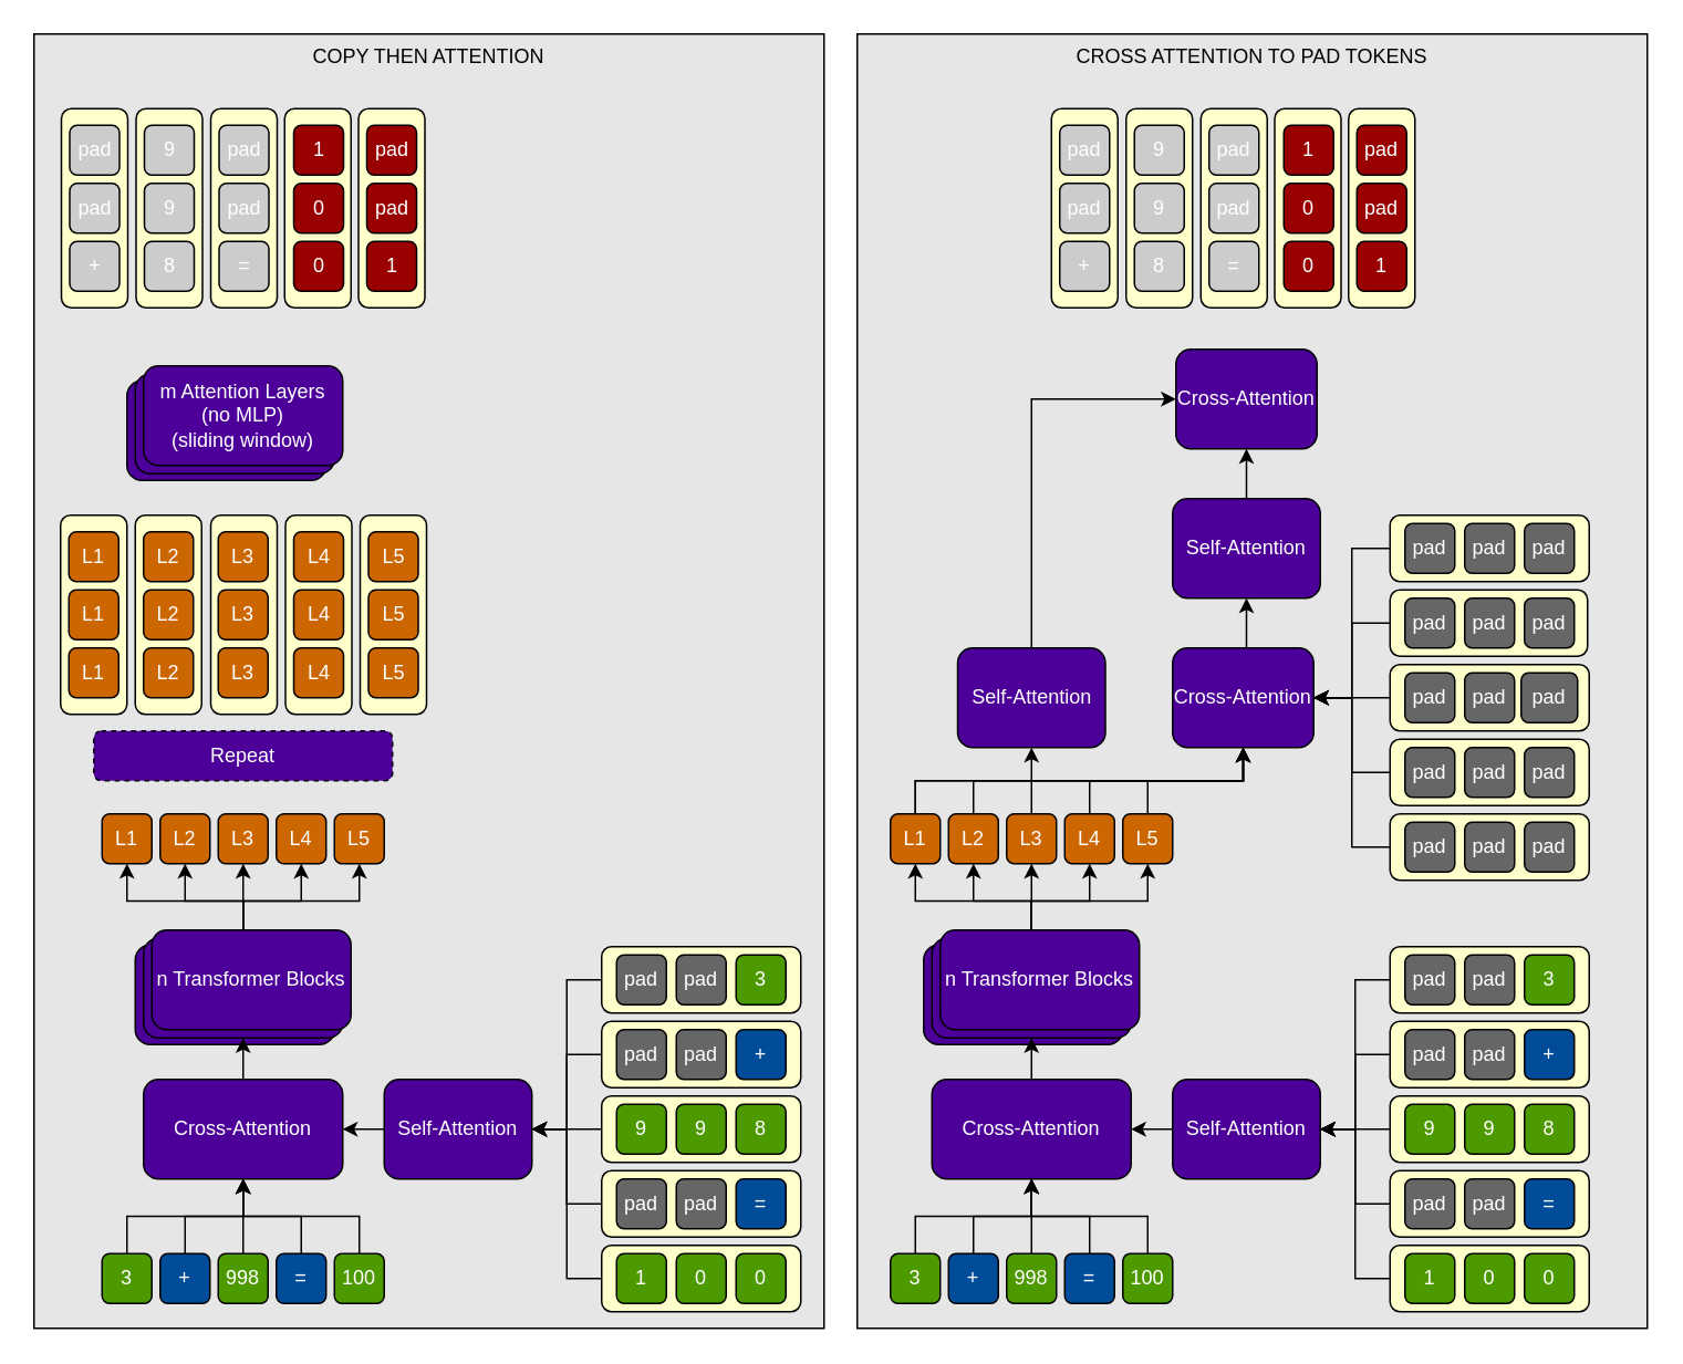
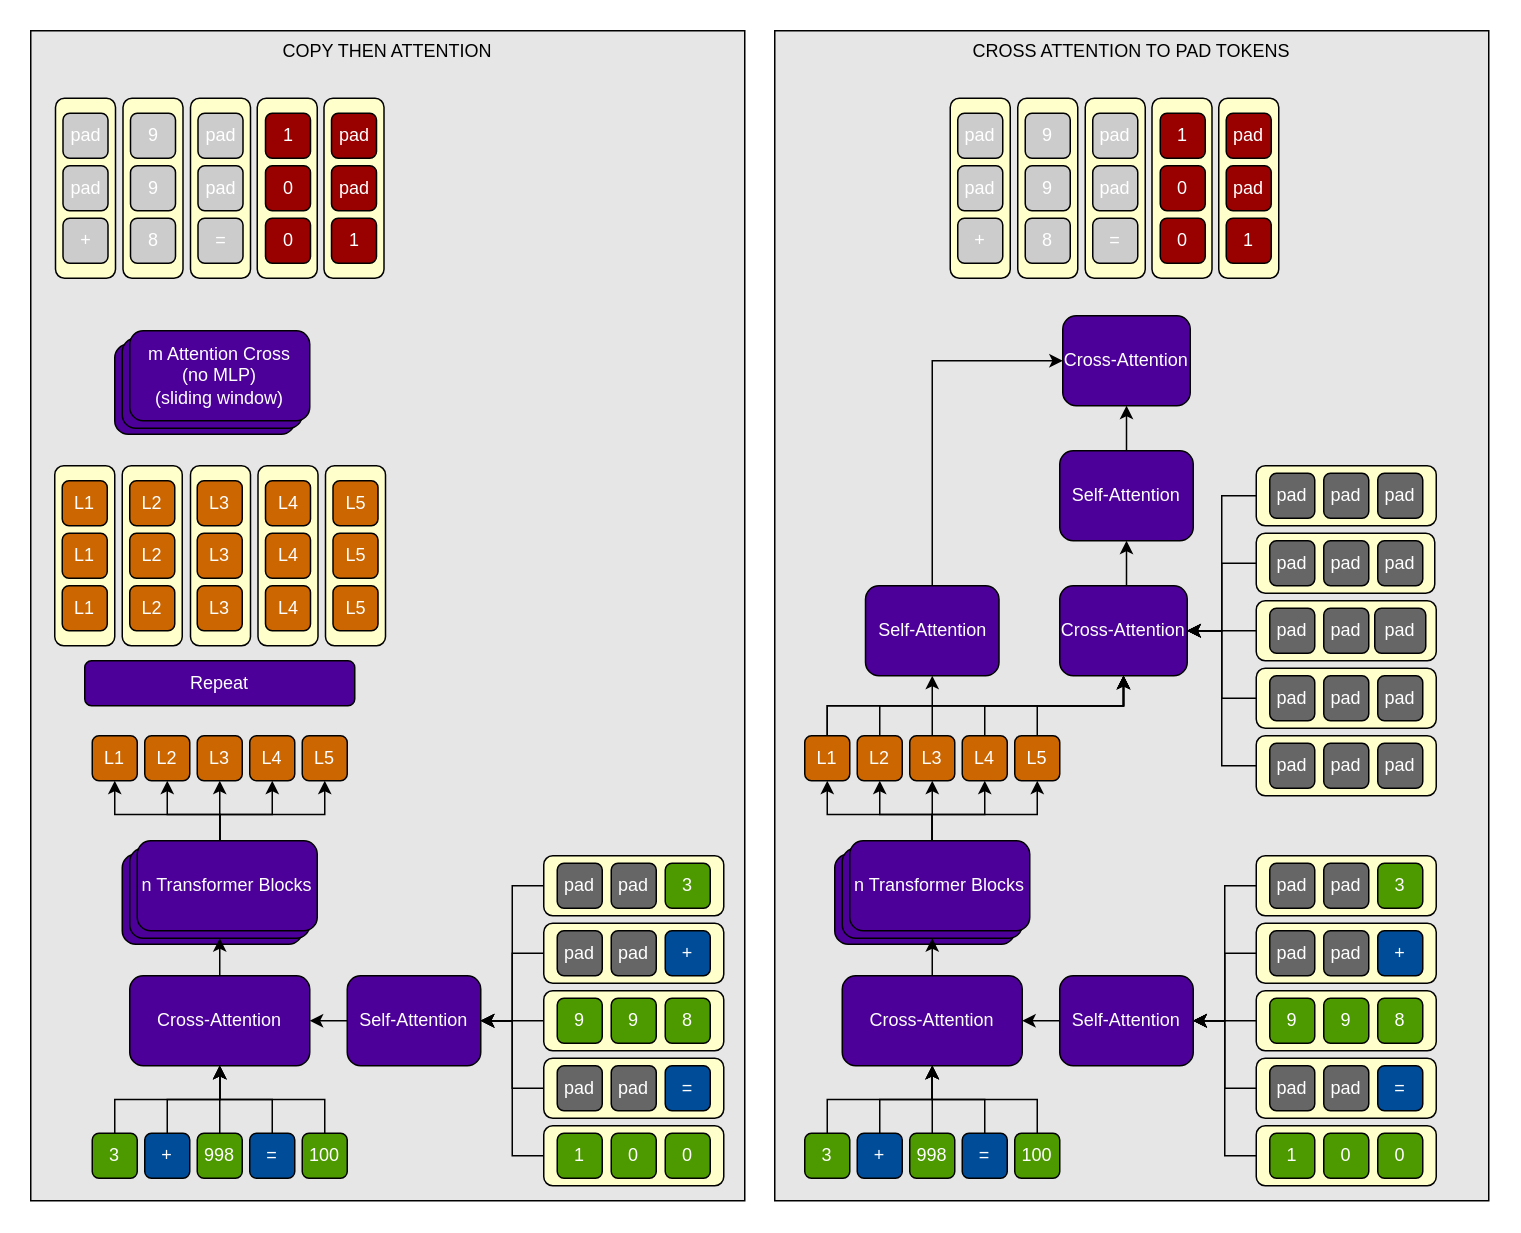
- <mxCell id="79" value="m Attention Layers&lt;div&gt;(no MLP)&lt;/div&gt;&lt;div&gt;(sliding window)&lt;/div&gt;" style="rounded=1;whiteSpace=wrap;html=1;fontColor=#FFFFFF;fillColor=#4C0099;" parent="1" vertex="1"><mxGeometry x="86" y="220" width="120" height="60" as="geometry" /></mxCell>
+ <mxCell id="79" value="m Attention Cross&lt;div&gt;(no MLP)&lt;/div&gt;&lt;div&gt;(sliding window)&lt;/div&gt;" style="rounded=1;whiteSpace=wrap;html=1;fontColor=#FFFFFF;fillColor=#4C0099;" parent="1" vertex="1"><mxGeometry x="86" y="220" width="120" height="60" as="geometry" /></mxCell>
- <mxCell id="61" value="Repeat" style="rounded=1;whiteSpace=wrap;html=1;fontColor=#FFFFFF;fillColor=#4C0099;dashed=1;" parent="1" vertex="1"><mxGeometry x="56" y="440" width="180" height="30" as="geometry" /></mxCell>
+ <mxCell id="61" value="Repeat" style="rounded=1;whiteSpace=wrap;html=1;fontColor=#FFFFFF;fillColor=#4C0099;" parent="1" vertex="1"><mxGeometry x="56" y="440" width="180" height="30" as="geometry" /></mxCell>
